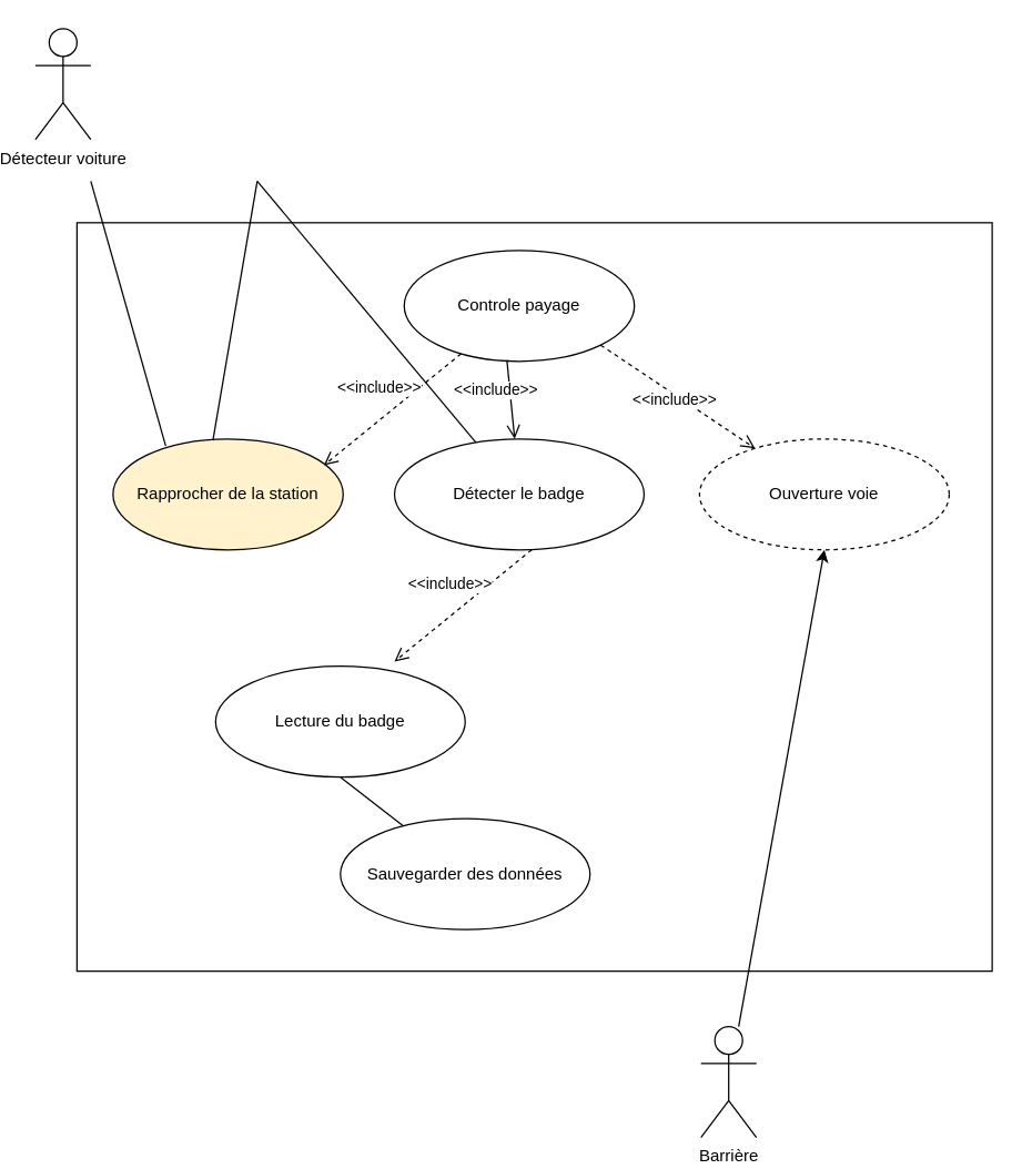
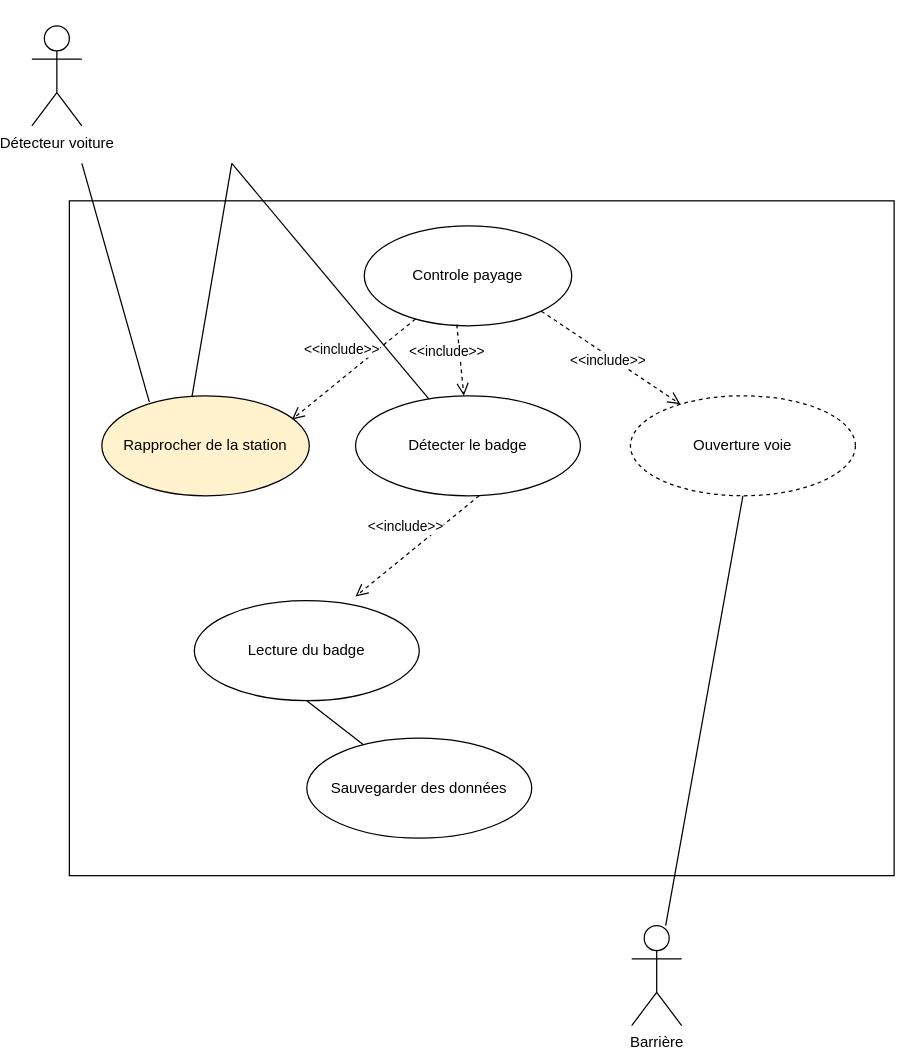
- <mxCell id="11" value="&amp;lt;&amp;lt;include&amp;gt;&amp;gt;" style="html=1;verticalAlign=bottom;endArrow=open;dashed=0;endSize=8;rounded=0;exitX=0.446;exitY=0.988;exitDx=0;exitDy=0;exitPerimeter=0;" edge="1" parent="1" source="8" target="6"><mxGeometry x="0.056" y="-11" relative="1" as="geometry"><mxPoint x="380" y="270" as="sourcePoint" /><mxPoint x="238.056" y="345.04" as="targetPoint" /><mxPoint as="offset" /></mxGeometry></mxCell>
+ <mxCell id="11" value="&amp;lt;&amp;lt;include&amp;gt;&amp;gt;" style="html=1;verticalAlign=bottom;endArrow=open;dashed=1;endSize=8;rounded=0;exitX=0.446;exitY=0.988;exitDx=0;exitDy=0;exitPerimeter=0;" edge="1" parent="1" source="8" target="6"><mxGeometry x="0.056" y="-11" relative="1" as="geometry"><mxPoint x="380" y="270" as="sourcePoint" /><mxPoint x="238.056" y="345.04" as="targetPoint" /><mxPoint as="offset" /></mxGeometry></mxCell>
- <mxCell id="14" value="" style="endArrow=classic;html=1;rounded=0;entryX=0.5;entryY=1;entryDx=0;entryDy=0;" edge="1" parent="1" source="2" target="7"><mxGeometry width="50" height="50" relative="1" as="geometry"><mxPoint x="550.004" y="567.04" as="sourcePoint" /><mxPoint x="582" y="400" as="targetPoint" /></mxGeometry></mxCell>
+ <mxCell id="14" value="" style="endArrow=none;html=1;rounded=0;entryX=0.5;entryY=1;entryDx=0;entryDy=0;" edge="1" parent="1" source="2" target="7"><mxGeometry width="50" height="50" relative="1" as="geometry"><mxPoint x="550.004" y="567.04" as="sourcePoint" /><mxPoint x="582" y="400" as="targetPoint" /></mxGeometry></mxCell>
